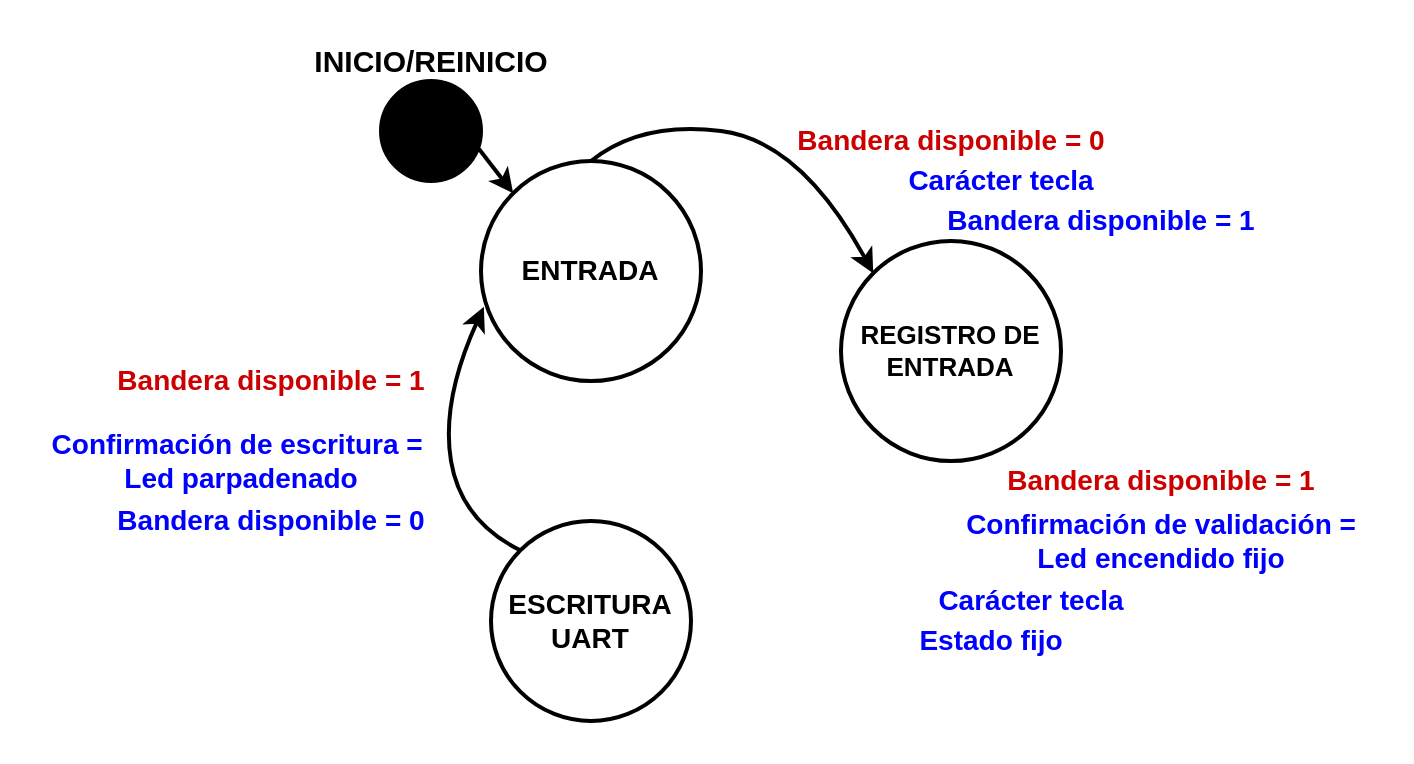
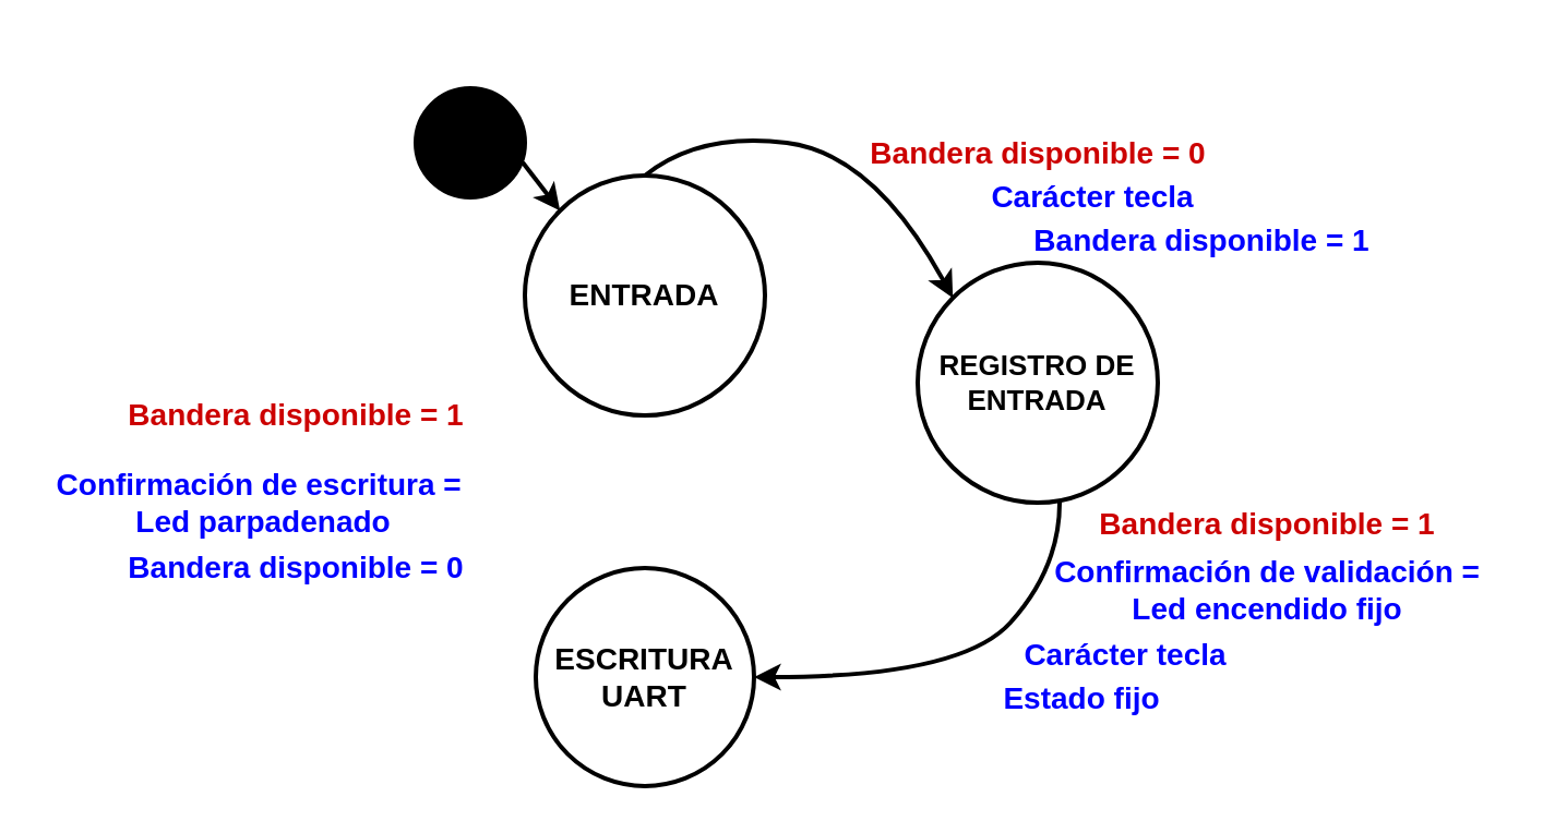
- <mxCell id="9" value="&lt;b&gt;&lt;font style=&quot;font-size: 15px&quot;&gt;INICIO/REINICIO&lt;/font&gt;&lt;/b&gt;" style="text;html=1;align=center;verticalAlign=middle;resizable=0;points=[];autosize=1;strokeColor=none;fillColor=none;" parent="1" vertex="1"><mxGeometry x="150" y="20" width="130" height="20" as="geometry" /></mxCell>
- <mxCell id="5" value="" style="curved=1;endArrow=classic;html=1;rounded=0;entryX=0.013;entryY=0.663;entryDx=0;entryDy=0;entryPerimeter=0;strokeWidth=2;exitX=0;exitY=0;exitDx=0;exitDy=0;" parent="1" source="2" target="3" edge="1"><mxGeometry width="50" height="50" relative="1" as="geometry"><mxPoint x="230" y="300" as="sourcePoint" /><mxPoint x="280" y="210" as="targetPoint" /><Array as="points"><mxPoint x="230" y="260" /><mxPoint x="220" y="200" /></Array></mxGeometry></mxCell>
+ <mxCell id="7" value="" style="curved=1;endArrow=classic;html=1;rounded=0;strokeWidth=2;exitX=0.591;exitY=1;exitDx=0;exitDy=0;exitPerimeter=0;entryX=1;entryY=0.5;entryDx=0;entryDy=0;" parent="1" source="4" target="2" edge="1"><mxGeometry width="50" height="50" relative="1" as="geometry"><mxPoint x="530" y="240" as="sourcePoint" /><mxPoint x="360" y="320" as="targetPoint" /><Array as="points"><mxPoint x="485" y="260" /><mxPoint x="440" y="310" /></Array></mxGeometry></mxCell>
